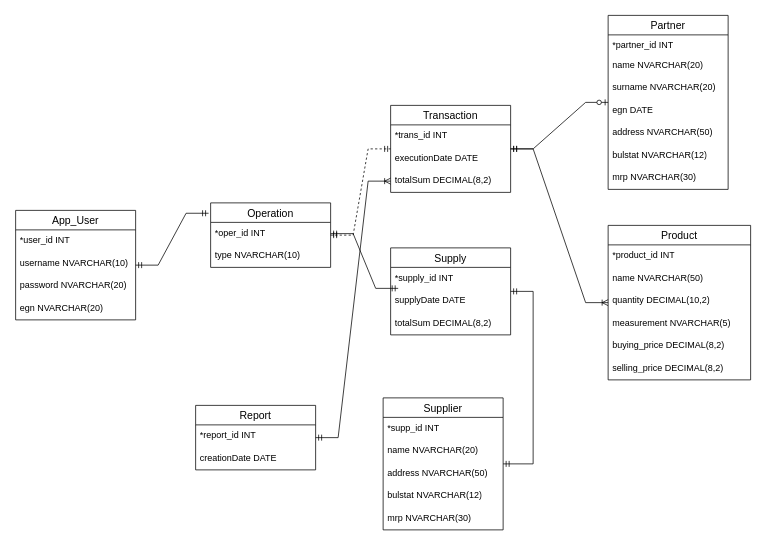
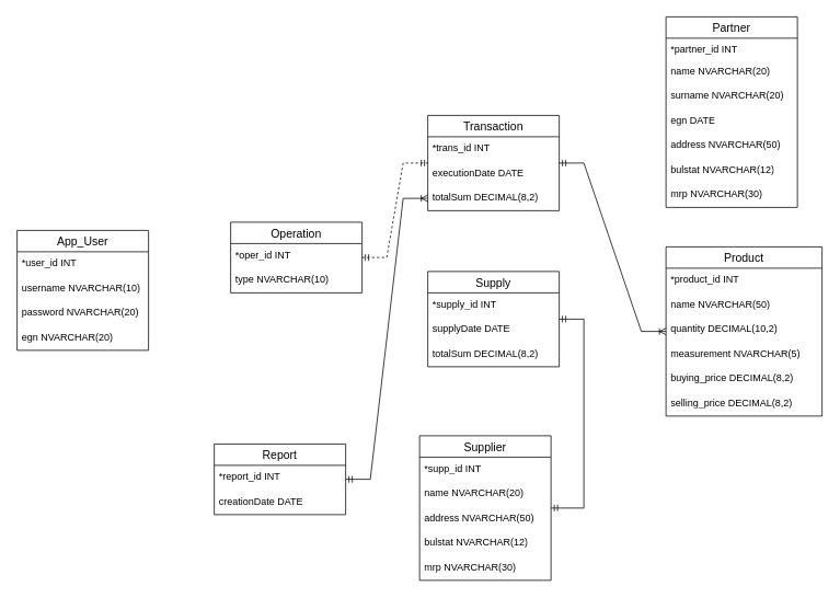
- <mxCell id="46" value="" style="edgeStyle=entityRelationEdgeStyle;fontSize=12;html=1;endArrow=ERzeroToOne;startArrow=ERmandOne;rounded=0;" edge="1" parent="1" source="17" target="27"><mxGeometry width="100" height="100" relative="1" as="geometry"><mxPoint x="690" y="165.07" as="sourcePoint" /><mxPoint x="840.48" y="30" as="targetPoint" /><Array as="points"><mxPoint x="730.48" y="130" /><mxPoint x="730.48" y="160" /></Array></mxGeometry></mxCell>
- <mxCell id="38" value="" style="edgeStyle=entityRelationEdgeStyle;fontSize=12;html=1;endArrow=ERmandOne;startArrow=ERmandOne;rounded=0;entryX=-0.017;entryY=0.161;entryDx=0;entryDy=0;entryPerimeter=0;" edge="1" parent="1" source="2" target="14"><mxGeometry width="100" height="100" relative="1" as="geometry"><mxPoint x="190" y="310" as="sourcePoint" /><mxPoint x="290" y="210" as="targetPoint" /></mxGeometry></mxCell>
- <mxCell id="44" value="" style="edgeStyle=entityRelationEdgeStyle;fontSize=12;html=1;endArrow=ERmandOne;startArrow=ERmandOne;rounded=0;exitX=1;exitY=0.5;exitDx=0;exitDy=0;entryX=0.063;entryY=-0.067;entryDx=0;entryDy=0;entryPerimeter=0;" edge="1" parent="1" source="15" target="41"><mxGeometry width="100" height="100" relative="1" as="geometry"><mxPoint x="430" y="430" as="sourcePoint" /><mxPoint x="530" y="330" as="targetPoint" /><Array as="points"><mxPoint x="480" y="390" /><mxPoint x="530" y="427" /><mxPoint x="570" y="430" /></Array></mxGeometry></mxCell>
